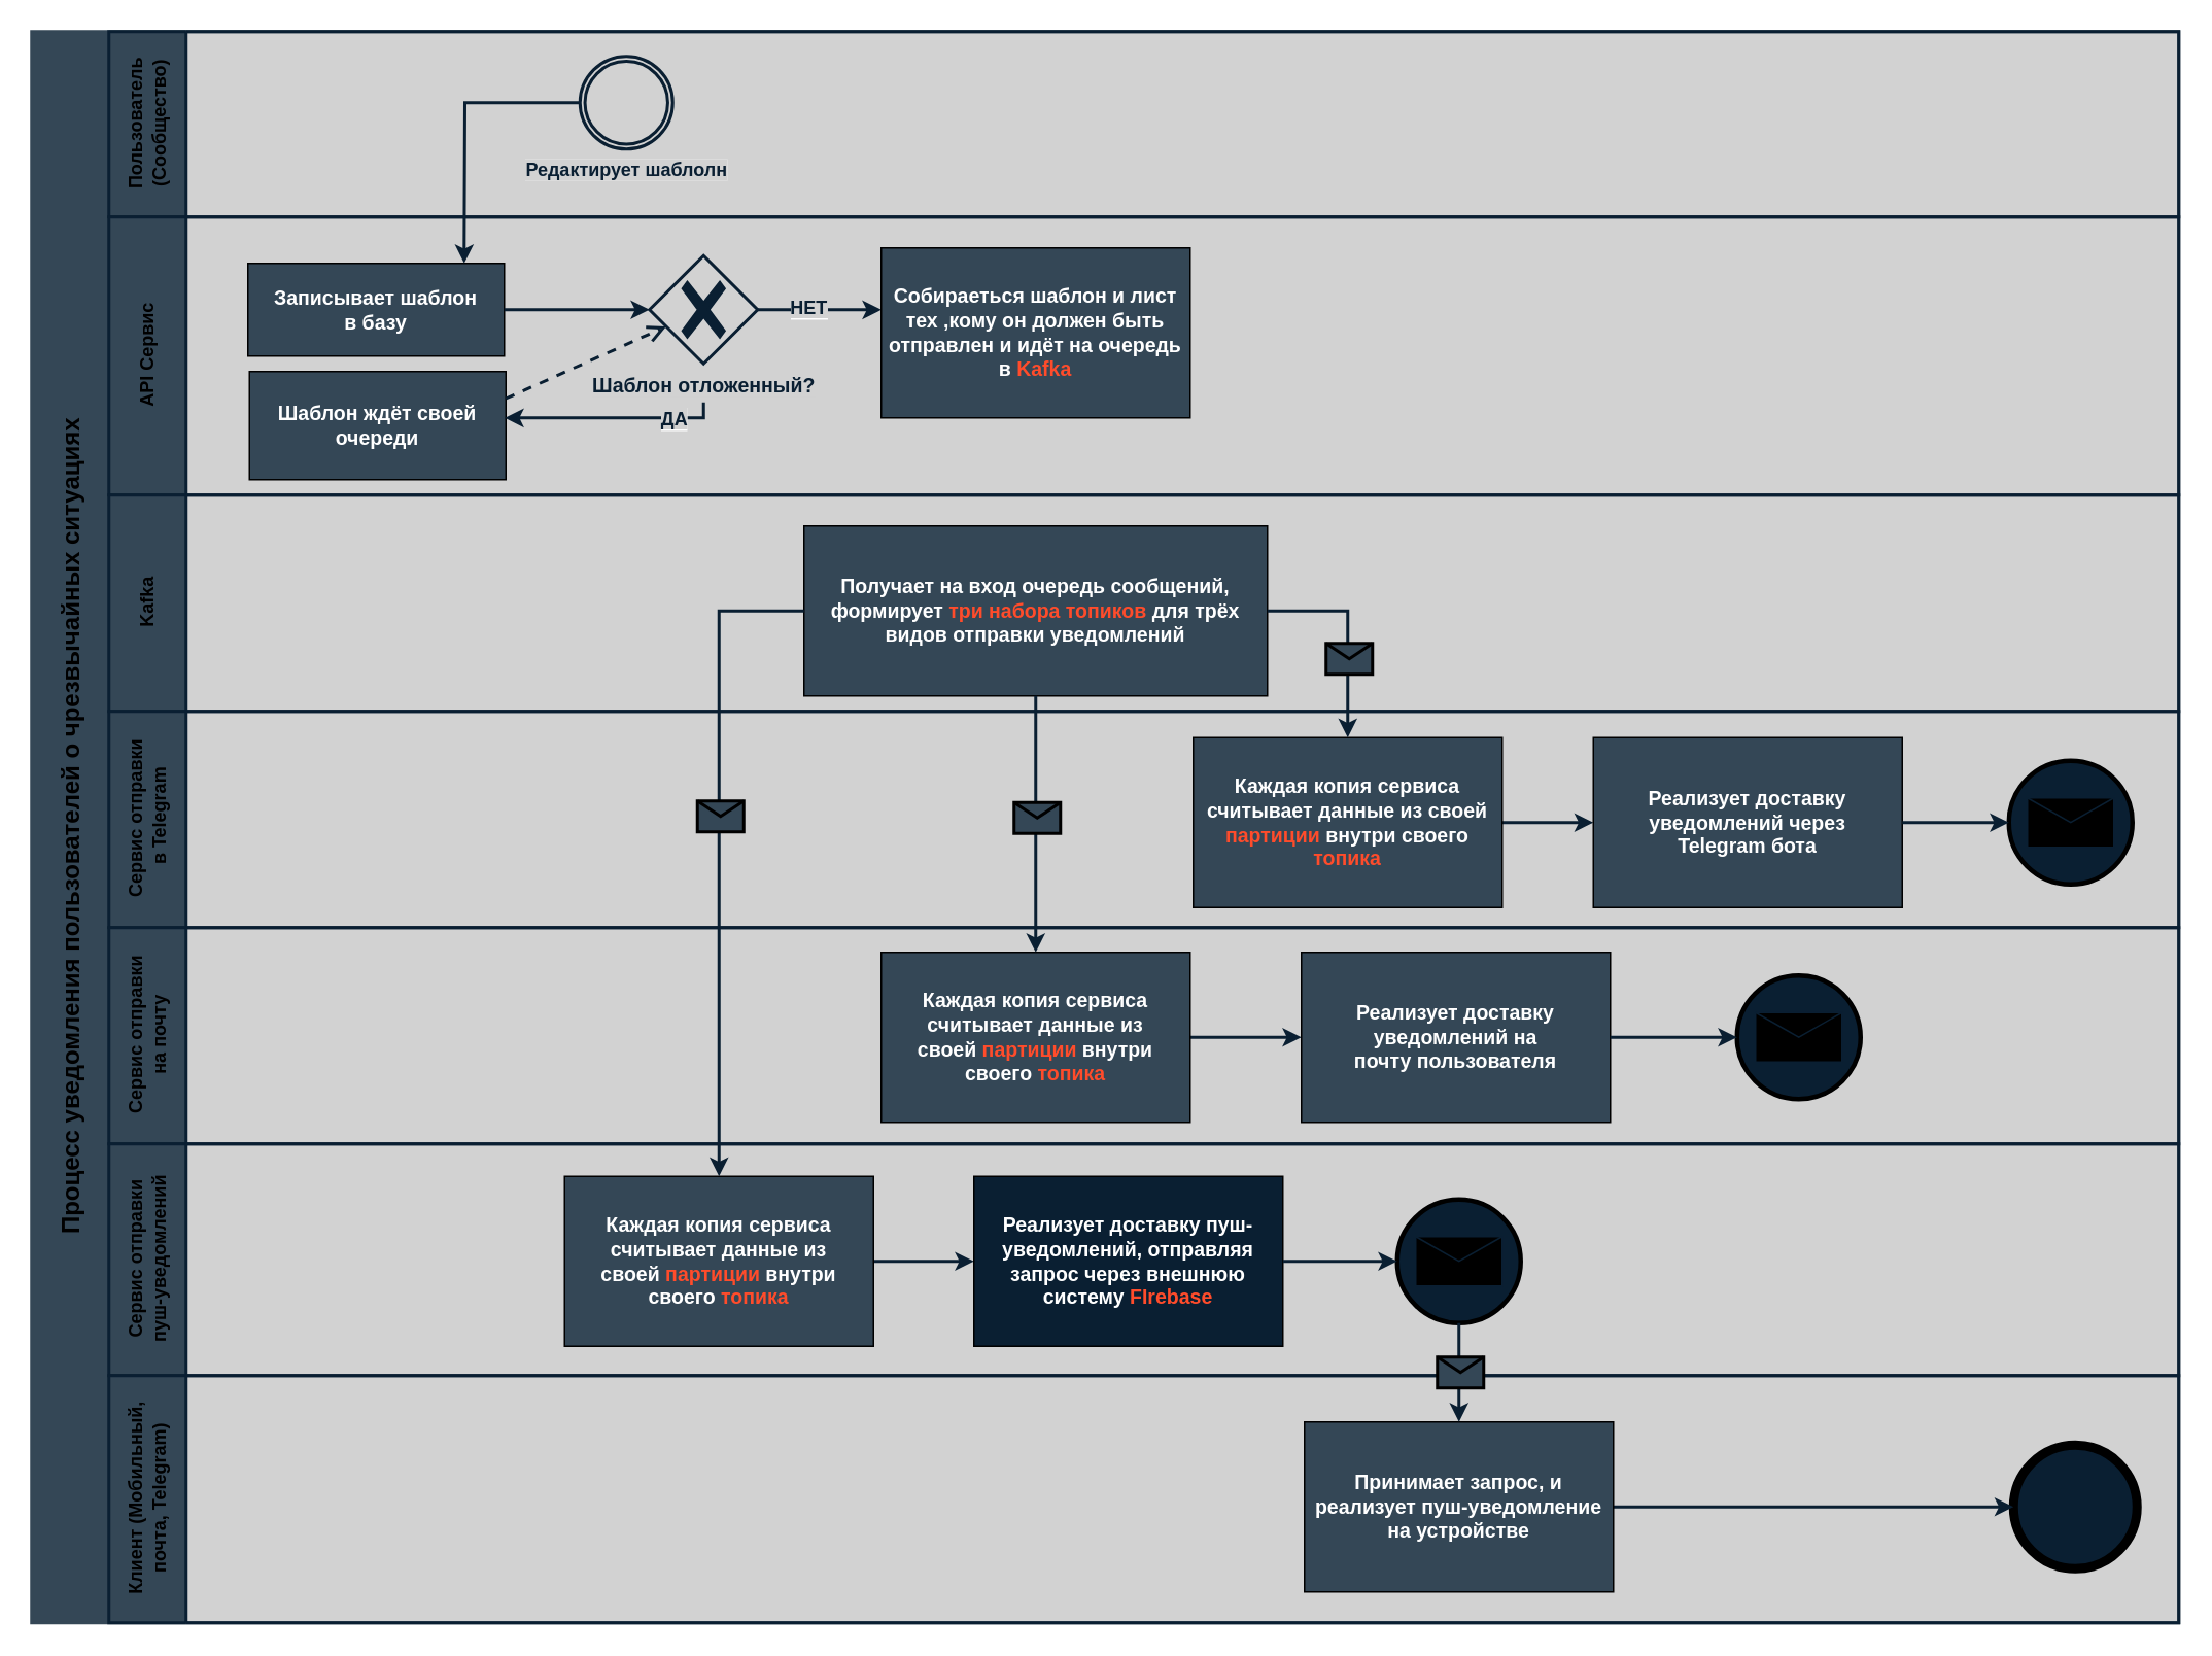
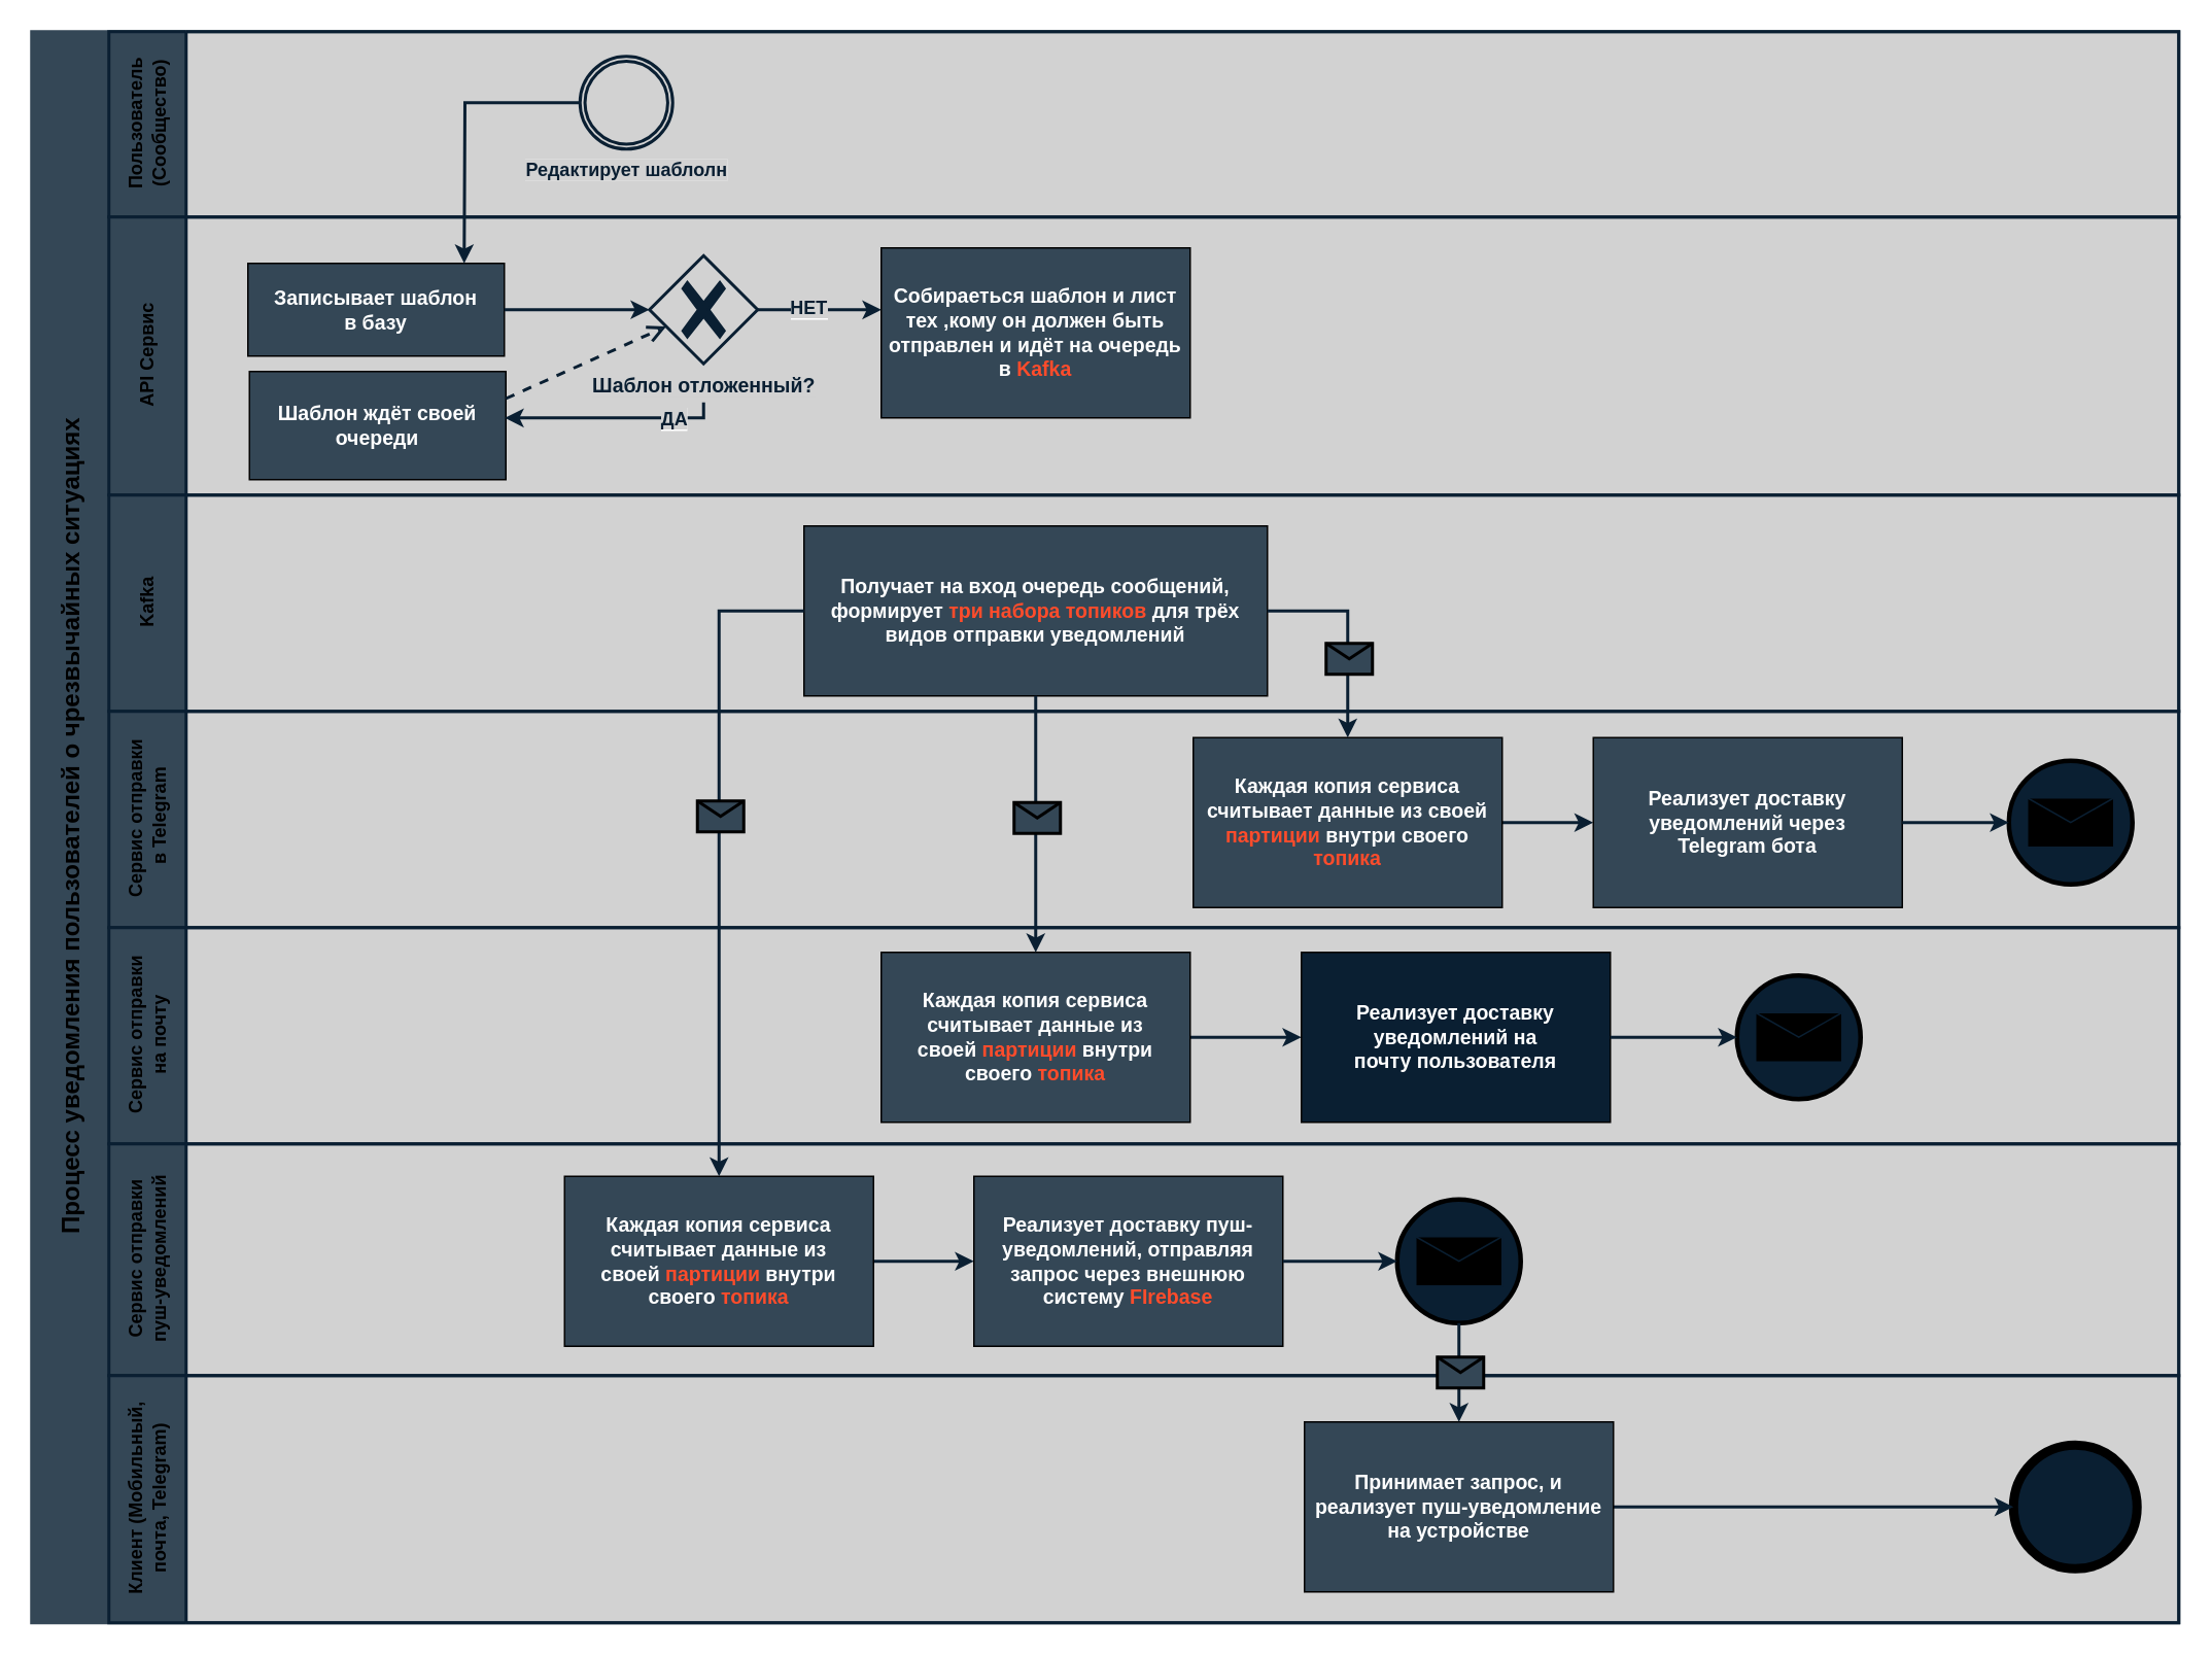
- <mxCell id="26" value="&lt;b style=&quot;color: rgb(255, 255, 255); font-size: 13px;&quot;&gt;Реализует доставку уведомлений на &lt;br&gt;почту пользователя&lt;br&gt;&lt;/b&gt;" style="rounded=0;whiteSpace=wrap;html=1;fontFamily=Helvetica;fontSize=12;fontColor=#000000;align=center;fillColor=#344756;" vertex="1" parent="22"><mxGeometry x="772" y="16" width="200" height="110" as="geometry" /></mxCell>
+ <mxCell id="26" value="&lt;b style=&quot;color: rgb(255, 255, 255); font-size: 13px;&quot;&gt;Реализует доставку уведомлений на &lt;br&gt;почту пользователя&lt;br&gt;&lt;/b&gt;" style="rounded=0;whiteSpace=wrap;html=1;fontFamily=Helvetica;fontSize=12;fontColor=#000000;align=center;fillColor=#0a1f32;" vertex="1" parent="22"><mxGeometry x="772" y="16" width="200" height="110" as="geometry" /></mxCell>
- <mxCell id="32" value="&lt;b style=&quot;color: rgb(255, 255, 255); font-size: 13px;&quot;&gt;Реализует доставку пуш-уведомлений, отправляя запрос через внешнюю систему &lt;/b&gt;&lt;b style=&quot;font-size: 13px;&quot;&gt;&lt;font color=&quot;#ff4c2b&quot;&gt;FIrebase&lt;/font&gt;&lt;br&gt;&lt;/b&gt;" style="rounded=0;whiteSpace=wrap;html=1;fontFamily=Helvetica;fontSize=12;fontColor=#000000;align=center;fillColor=#0a1f32;" vertex="1" parent="28"><mxGeometry x="560" y="21" width="200" height="110" as="geometry" /></mxCell>
+ <mxCell id="32" value="&lt;b style=&quot;color: rgb(255, 255, 255); font-size: 13px;&quot;&gt;Реализует доставку пуш-уведомлений, отправляя запрос через внешнюю систему &lt;/b&gt;&lt;b style=&quot;font-size: 13px;&quot;&gt;&lt;font color=&quot;#ff4c2b&quot;&gt;FIrebase&lt;/font&gt;&lt;br&gt;&lt;/b&gt;" style="rounded=0;whiteSpace=wrap;html=1;fontFamily=Helvetica;fontSize=12;fontColor=#000000;align=center;fillColor=#344756;" vertex="1" parent="28"><mxGeometry x="560" y="21" width="200" height="110" as="geometry" /></mxCell>
